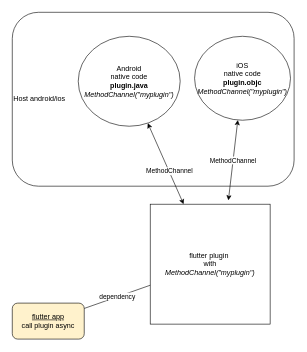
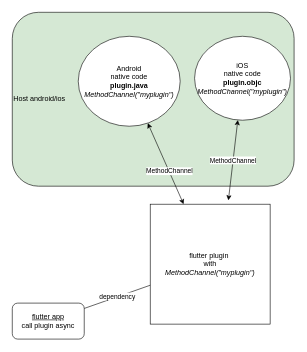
- <mxCell id="2" value="Host android/ios" style="rounded=1;whiteSpace=wrap;html=1;align=left;" vertex="1" parent="1"><mxGeometry x="20" y="20" width="470" height="290" as="geometry" /></mxCell>
+ <mxCell id="2" value="Host android/ios" style="rounded=1;whiteSpace=wrap;html=1;align=left;fillColor=#d5e8d4;" vertex="1" parent="1"><mxGeometry x="20" y="20" width="470" height="290" as="geometry" /></mxCell>
- <mxCell id="3" value="&lt;u&gt;flutter app&lt;/u&gt;&lt;br&gt;call plugin async" style="rounded=1;whiteSpace=wrap;html=1;fillColor=#fff2cc;" vertex="1" parent="1"><mxGeometry x="20" y="505" width="120" height="60" as="geometry" /></mxCell>
+ <mxCell id="3" value="&lt;u&gt;flutter app&lt;/u&gt;&lt;br&gt;call plugin async" style="rounded=1;whiteSpace=wrap;html=1;" vertex="1" parent="1"><mxGeometry x="20" y="505" width="120" height="60" as="geometry" /></mxCell>
